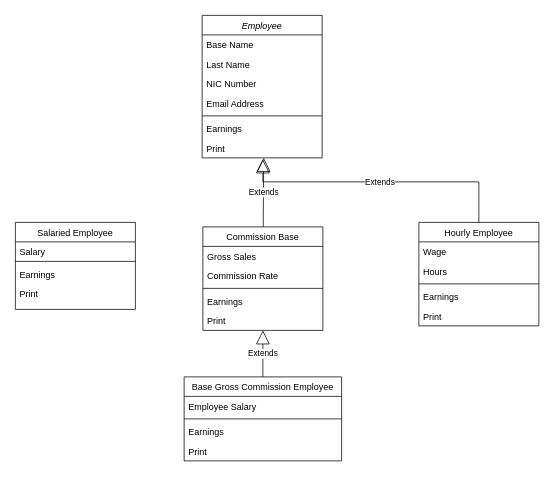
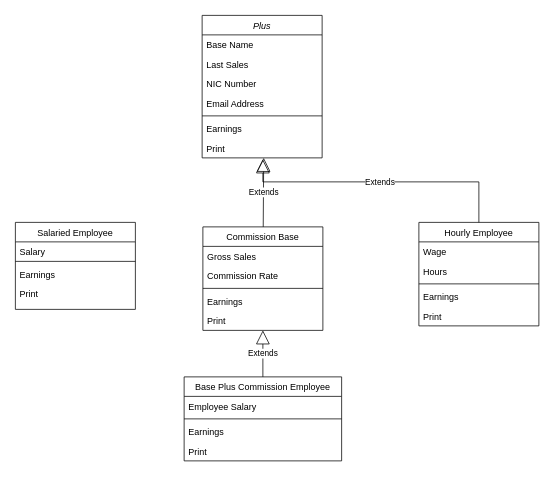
- <mxCell id="2" value="Employee" style="swimlane;fontStyle=2;align=center;verticalAlign=top;childLayout=stackLayout;horizontal=1;startSize=26;horizontalStack=0;resizeParent=1;resizeLast=0;collapsible=1;marginBottom=0;rounded=0;shadow=0;strokeWidth=1;" parent="1" vertex="1"><mxGeometry x="269" y="20" width="160" height="190" as="geometry"><mxRectangle x="289" y="70" width="160" height="26" as="alternateBounds" /></mxGeometry></mxCell>
+ <mxCell id="2" value="Plus" style="swimlane;fontStyle=2;align=center;verticalAlign=top;childLayout=stackLayout;horizontal=1;startSize=26;horizontalStack=0;resizeParent=1;resizeLast=0;collapsible=1;marginBottom=0;rounded=0;shadow=0;strokeWidth=1;" parent="1" vertex="1"><mxGeometry x="269" y="20" width="160" height="190" as="geometry"><mxRectangle x="289" y="70" width="160" height="26" as="alternateBounds" /></mxGeometry></mxCell>
- <mxCell id="4" value="Last Name" style="text;align=left;verticalAlign=top;spacingLeft=4;spacingRight=4;overflow=hidden;rotatable=0;points=[[0,0.5],[1,0.5]];portConstraint=eastwest;" parent="2" vertex="1"><mxGeometry y="52" width="160" height="26" as="geometry" /></mxCell>
+ <mxCell id="4" value="Last Sales" style="text;align=left;verticalAlign=top;spacingLeft=4;spacingRight=4;overflow=hidden;rotatable=0;points=[[0,0.5],[1,0.5]];portConstraint=eastwest;" parent="2" vertex="1"><mxGeometry y="52" width="160" height="26" as="geometry" /></mxCell>
- <mxCell id="27" value="Base Gross Commission Employee" style="swimlane;fontStyle=0;align=center;verticalAlign=top;childLayout=stackLayout;horizontal=1;startSize=26;horizontalStack=0;resizeParent=1;resizeLast=0;collapsible=1;marginBottom=0;rounded=0;shadow=0;strokeWidth=1;" parent="1" vertex="1"><mxGeometry x="245" y="502" width="210" height="112" as="geometry"><mxRectangle x="130" y="380" width="160" height="26" as="alternateBounds" /></mxGeometry></mxCell>
+ <mxCell id="27" value="Base Plus Commission Employee" style="swimlane;fontStyle=0;align=center;verticalAlign=top;childLayout=stackLayout;horizontal=1;startSize=26;horizontalStack=0;resizeParent=1;resizeLast=0;collapsible=1;marginBottom=0;rounded=0;shadow=0;strokeWidth=1;" parent="1" vertex="1"><mxGeometry x="245" y="502" width="210" height="112" as="geometry"><mxRectangle x="130" y="380" width="160" height="26" as="alternateBounds" /></mxGeometry></mxCell>
